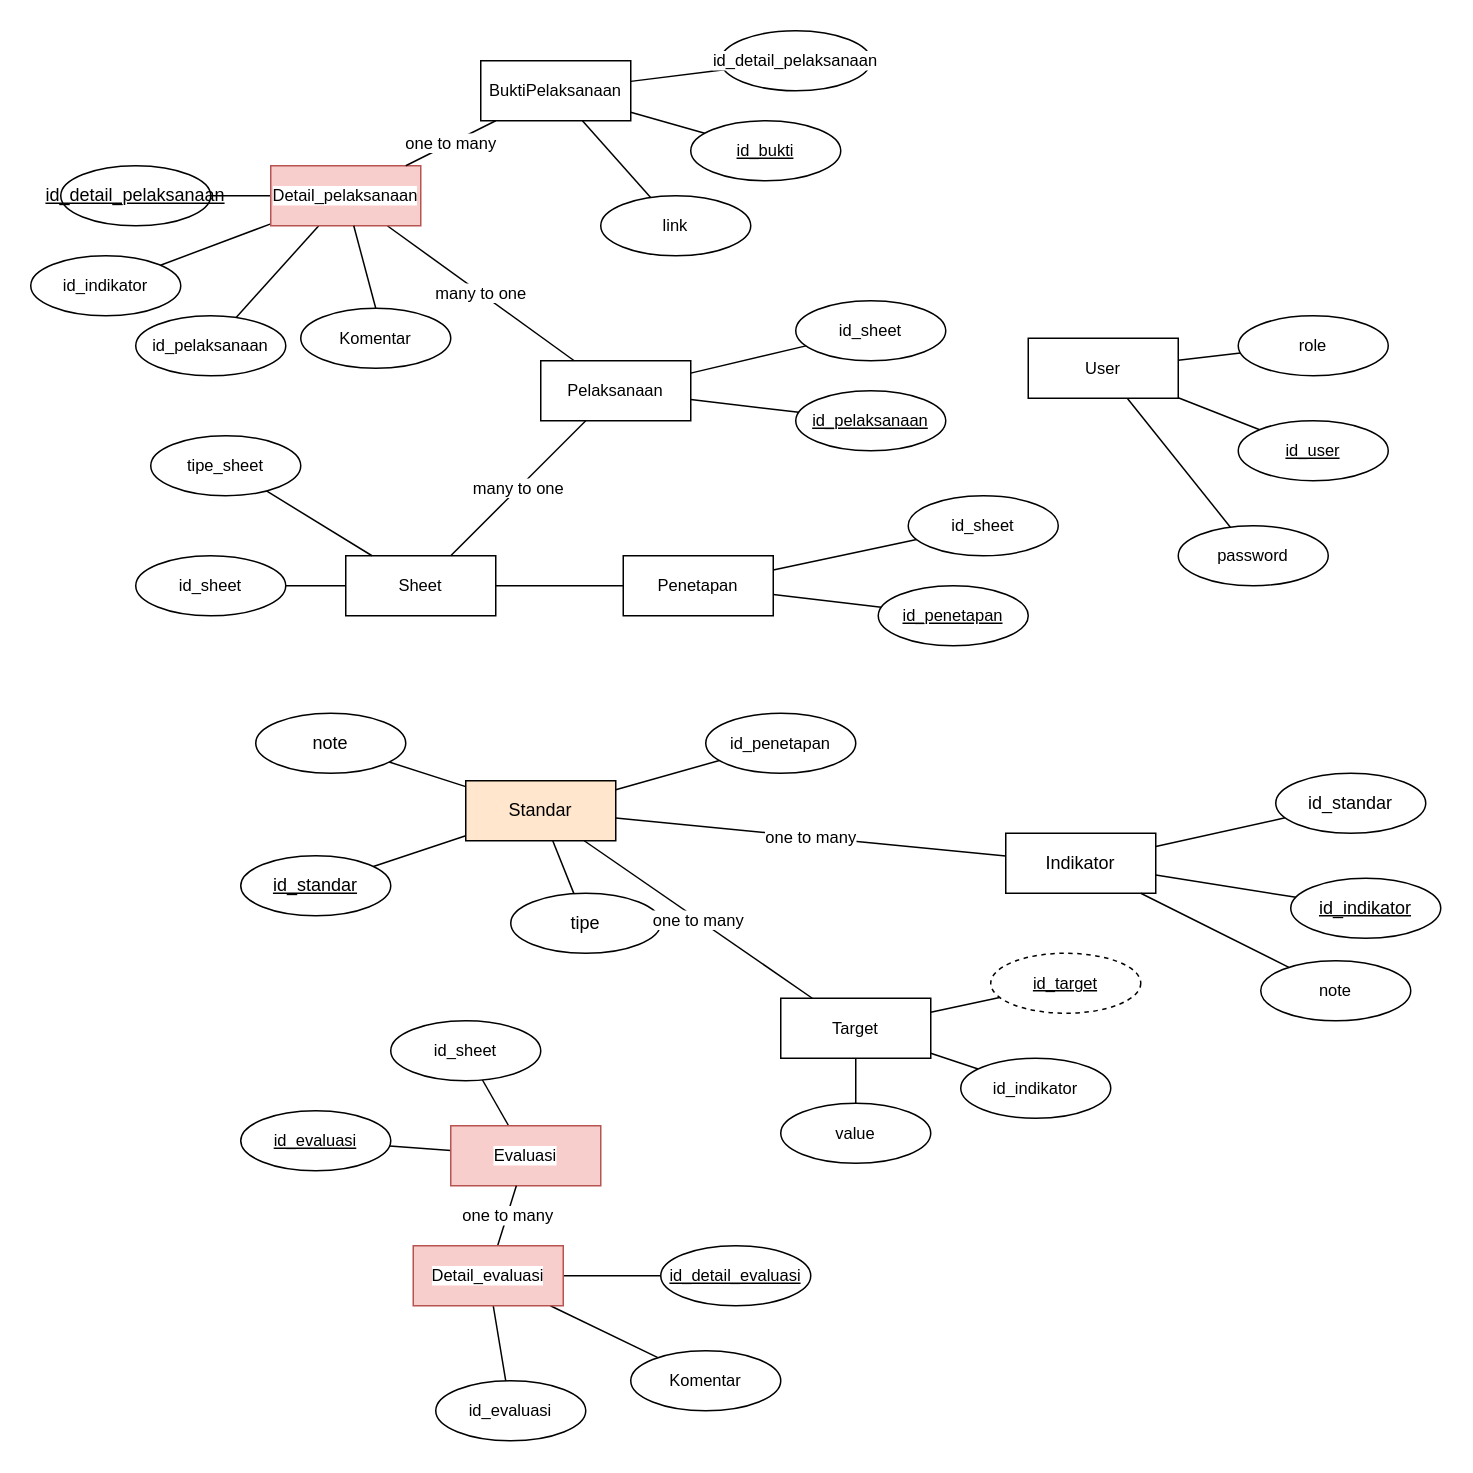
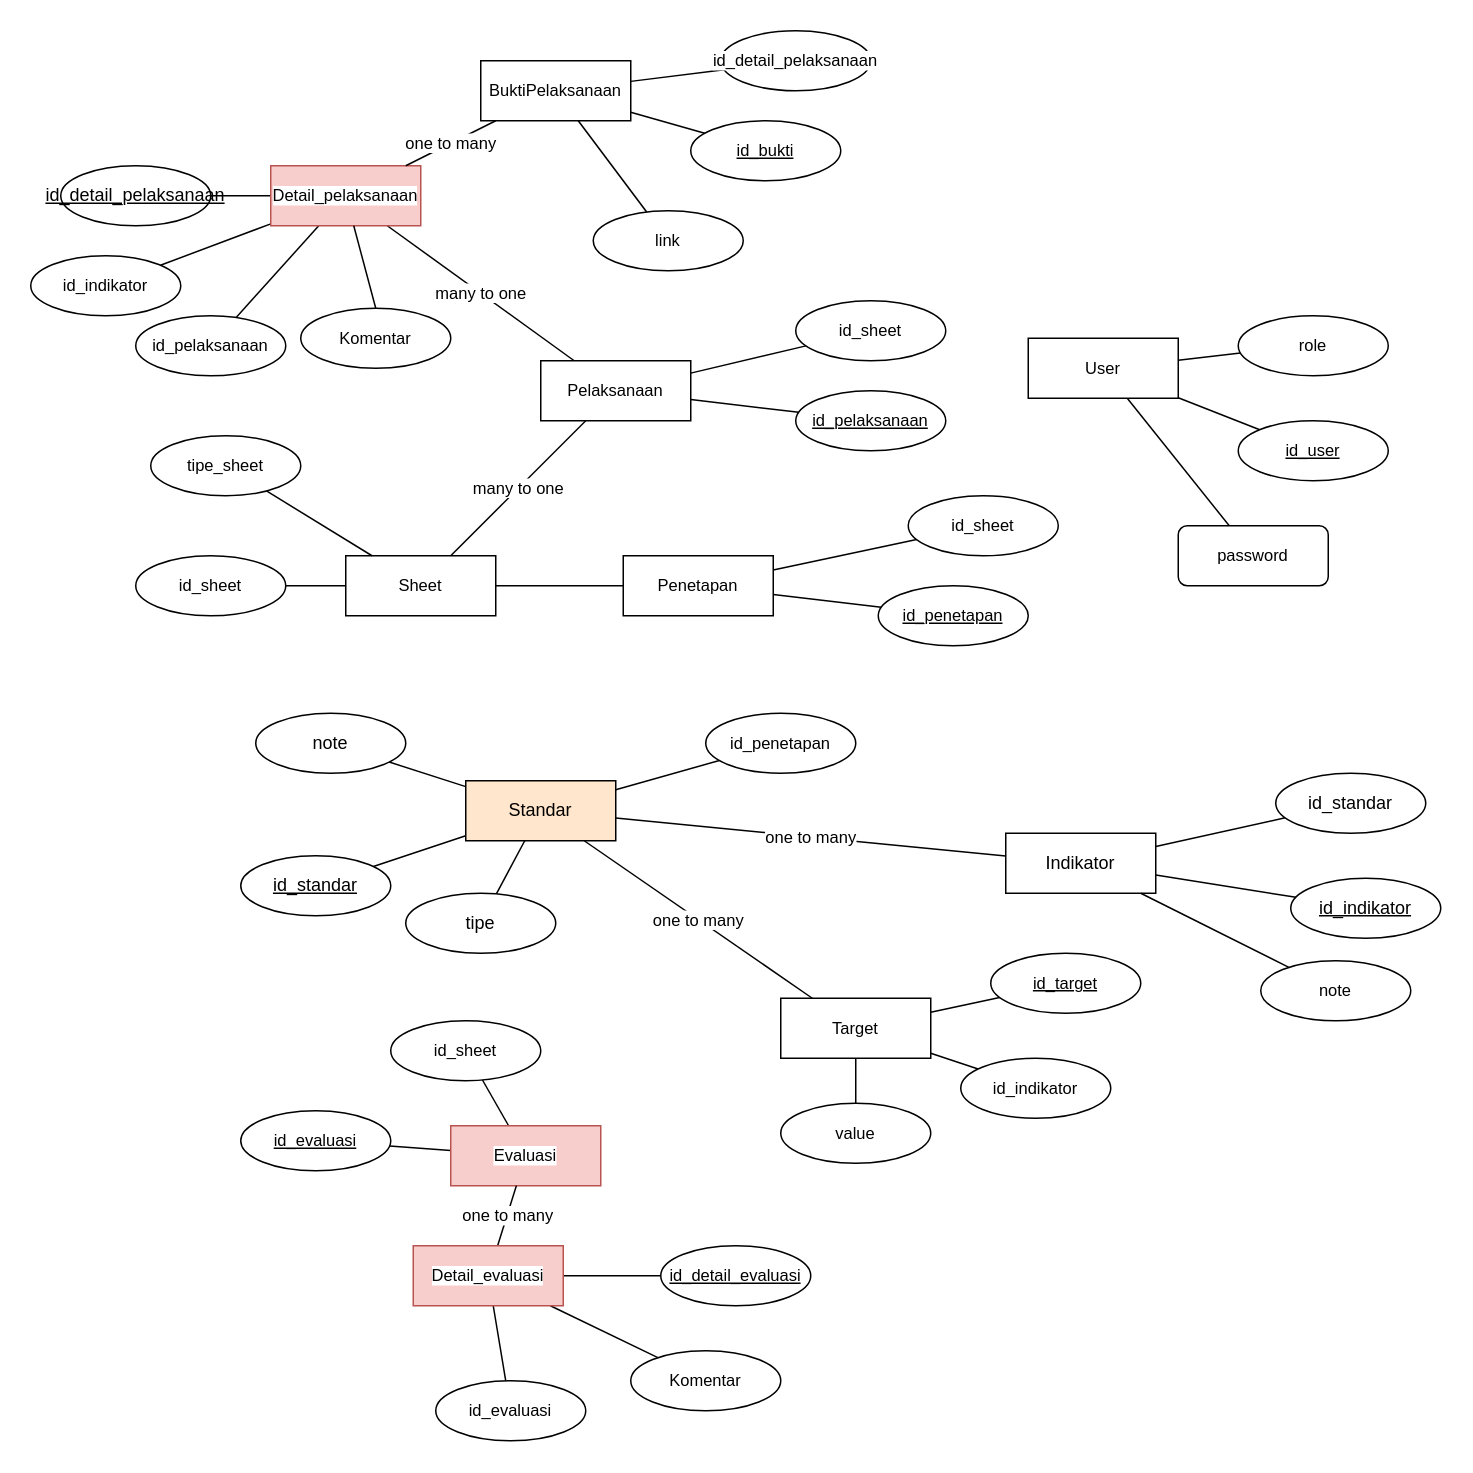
- <mxCell id="65" value="link" style="ellipse;whiteSpace=wrap;html=1;align=center;fontFamily=Helvetica;fontSize=11;fontColor=default;labelBackgroundColor=default;" parent="1" vertex="1"><mxGeometry x="400" y="130" width="100" height="40" as="geometry" /></mxCell>
+ <mxCell id="65" value="link" style="ellipse;whiteSpace=wrap;html=1;align=center;fontFamily=Helvetica;fontSize=11;fontColor=default;labelBackgroundColor=default;" parent="1" vertex="1"><mxGeometry x="395" y="140" width="100" height="40" as="geometry" /></mxCell>
- <mxCell id="81" value="password" style="ellipse;whiteSpace=wrap;html=1;align=center;fontFamily=Helvetica;fontSize=11;fontColor=default;labelBackgroundColor=default;" vertex="1" parent="1"><mxGeometry x="785" y="350" width="100" height="40" as="geometry" /></mxCell>
+ <mxCell id="81" value="password" style="whiteSpace=wrap;html=1;align=center;fontFamily=Helvetica;fontSize=11;fontColor=default;labelBackgroundColor=default;rounded=1;" vertex="1" parent="1"><mxGeometry x="785" y="350" width="100" height="40" as="geometry" /></mxCell>
- <mxCell id="9" value="tipe" style="ellipse;whiteSpace=wrap;html=1;align=center;" parent="1" vertex="1"><mxGeometry x="340" y="595" width="100" height="40" as="geometry" /></mxCell>
+ <mxCell id="9" value="tipe" style="ellipse;whiteSpace=wrap;html=1;align=center;" parent="1" vertex="1"><mxGeometry x="270" y="595" width="100" height="40" as="geometry" /></mxCell>
- <mxCell id="41" value="id_target" style="ellipse;whiteSpace=wrap;html=1;align=center;fontStyle=4;fontFamily=Helvetica;fontSize=11;fontColor=default;labelBackgroundColor=default;dashed=1;" parent="1" vertex="1"><mxGeometry x="660" y="635" width="100" height="40" as="geometry" /></mxCell>
+ <mxCell id="41" value="id_target" style="ellipse;whiteSpace=wrap;html=1;align=center;fontStyle=4;fontFamily=Helvetica;fontSize=11;fontColor=default;labelBackgroundColor=default;" parent="1" vertex="1"><mxGeometry x="660" y="635" width="100" height="40" as="geometry" /></mxCell>
